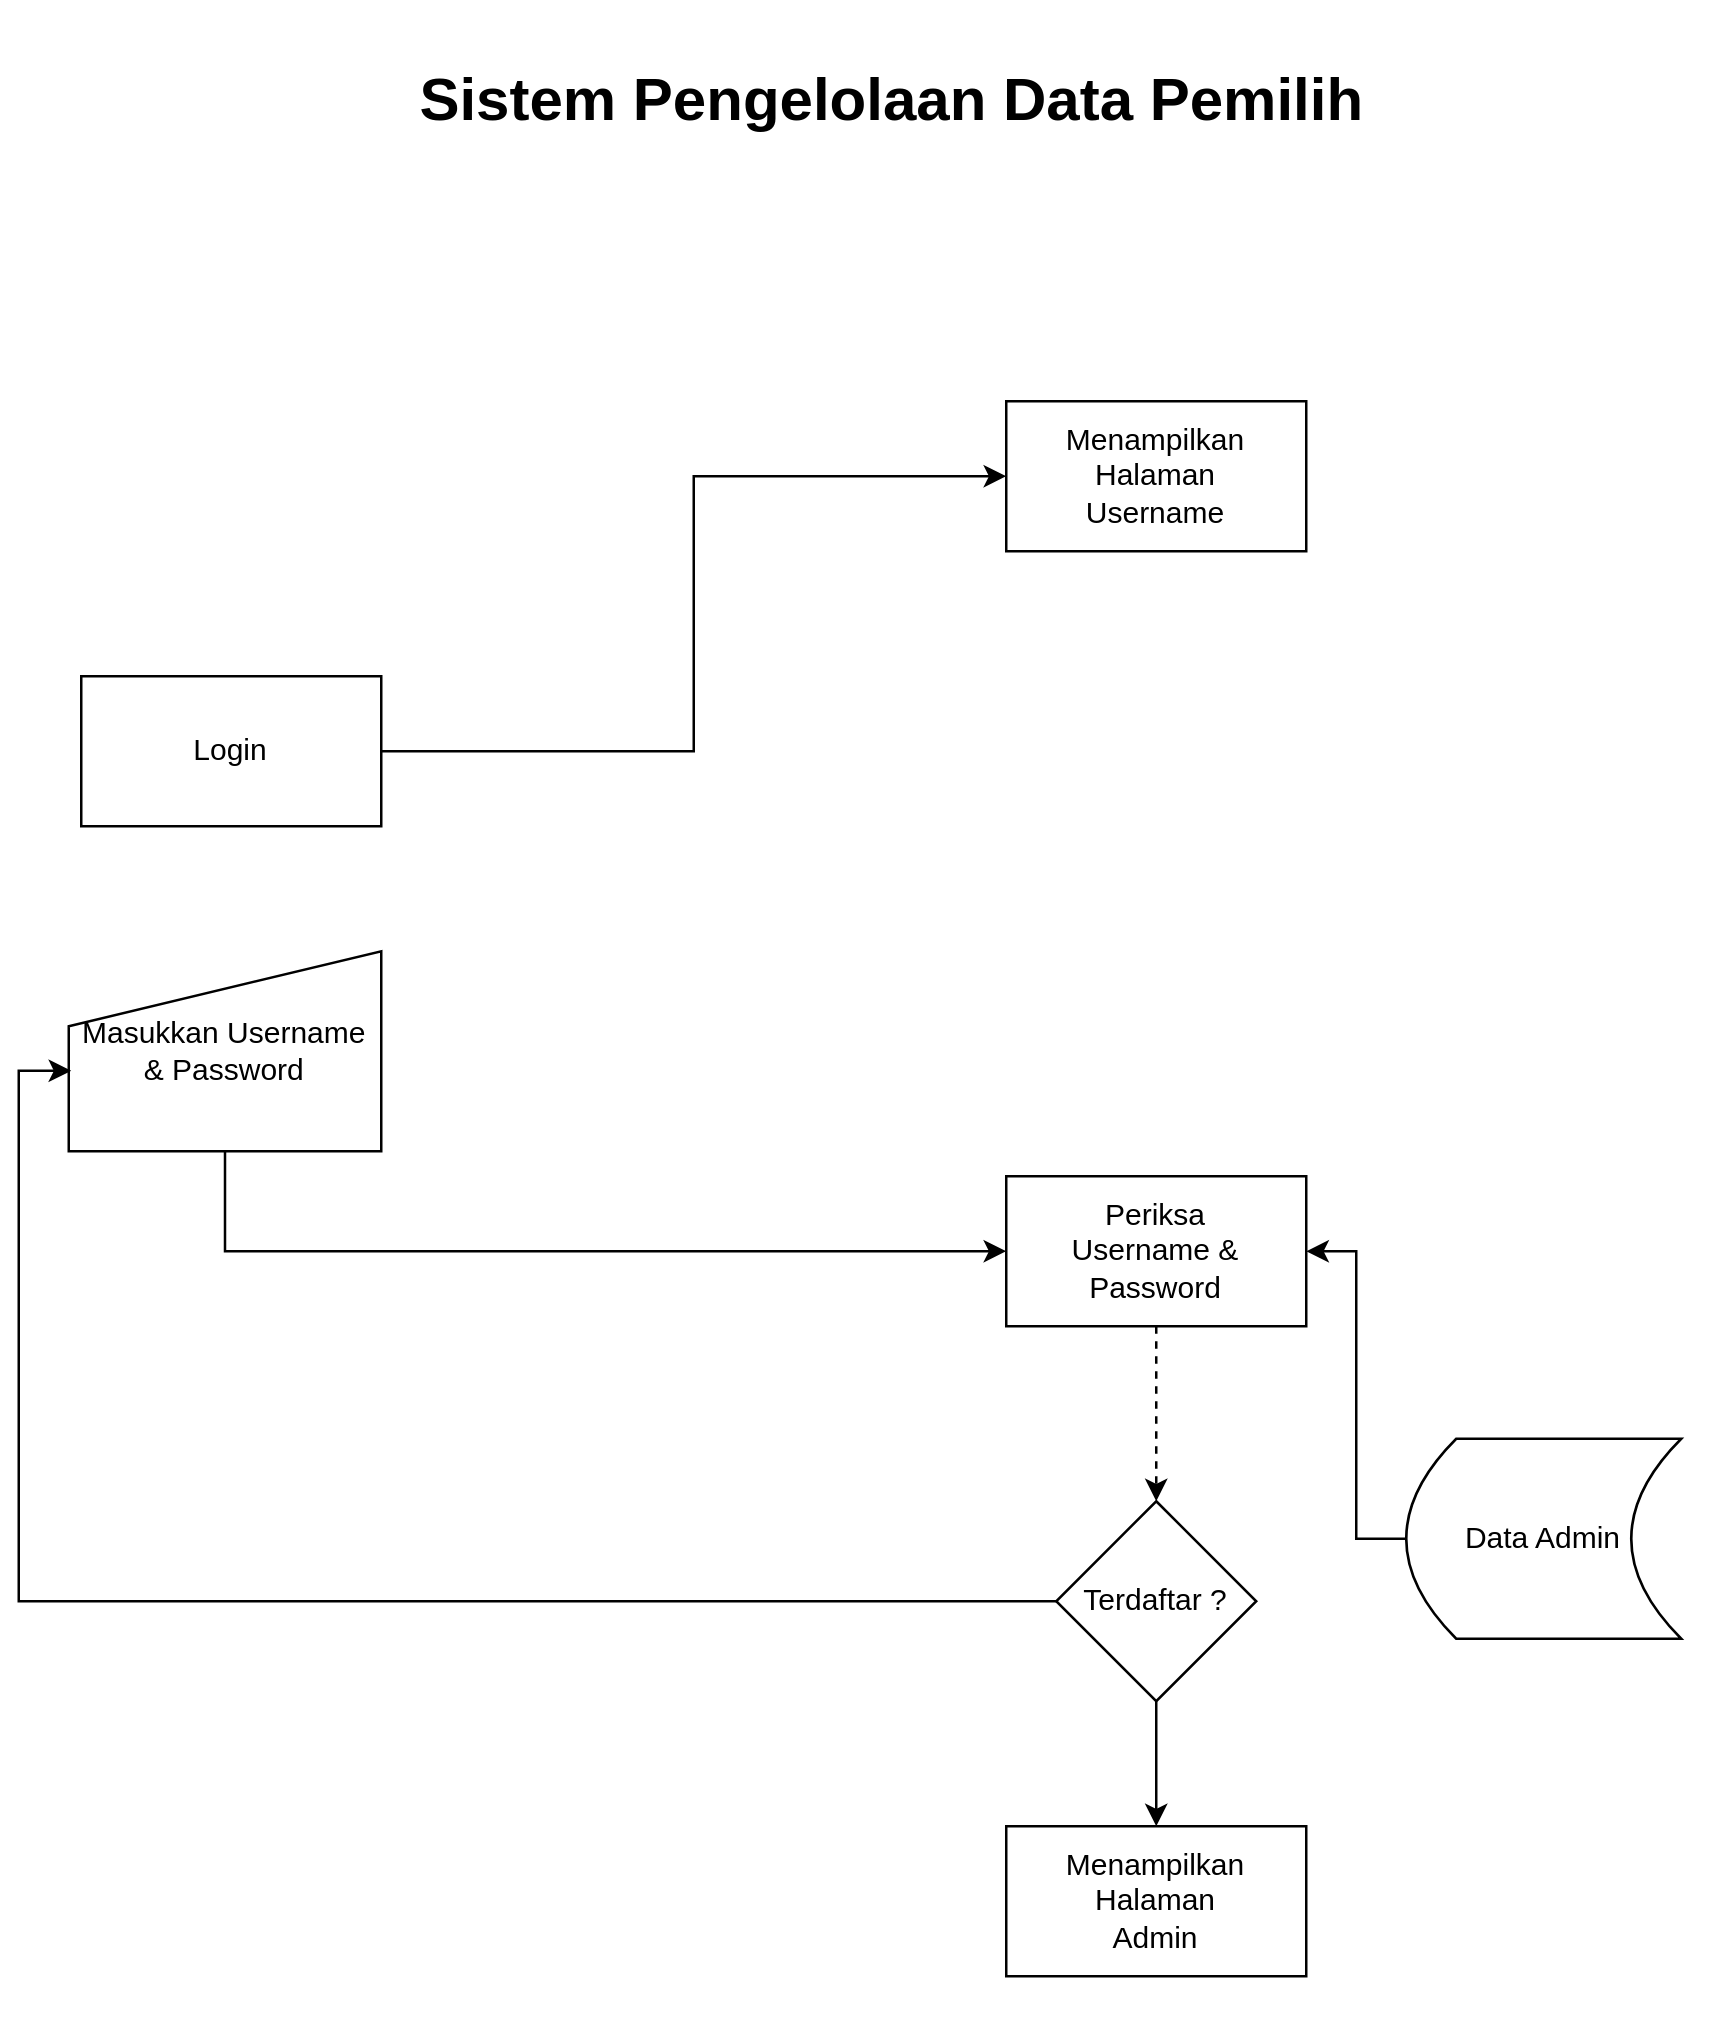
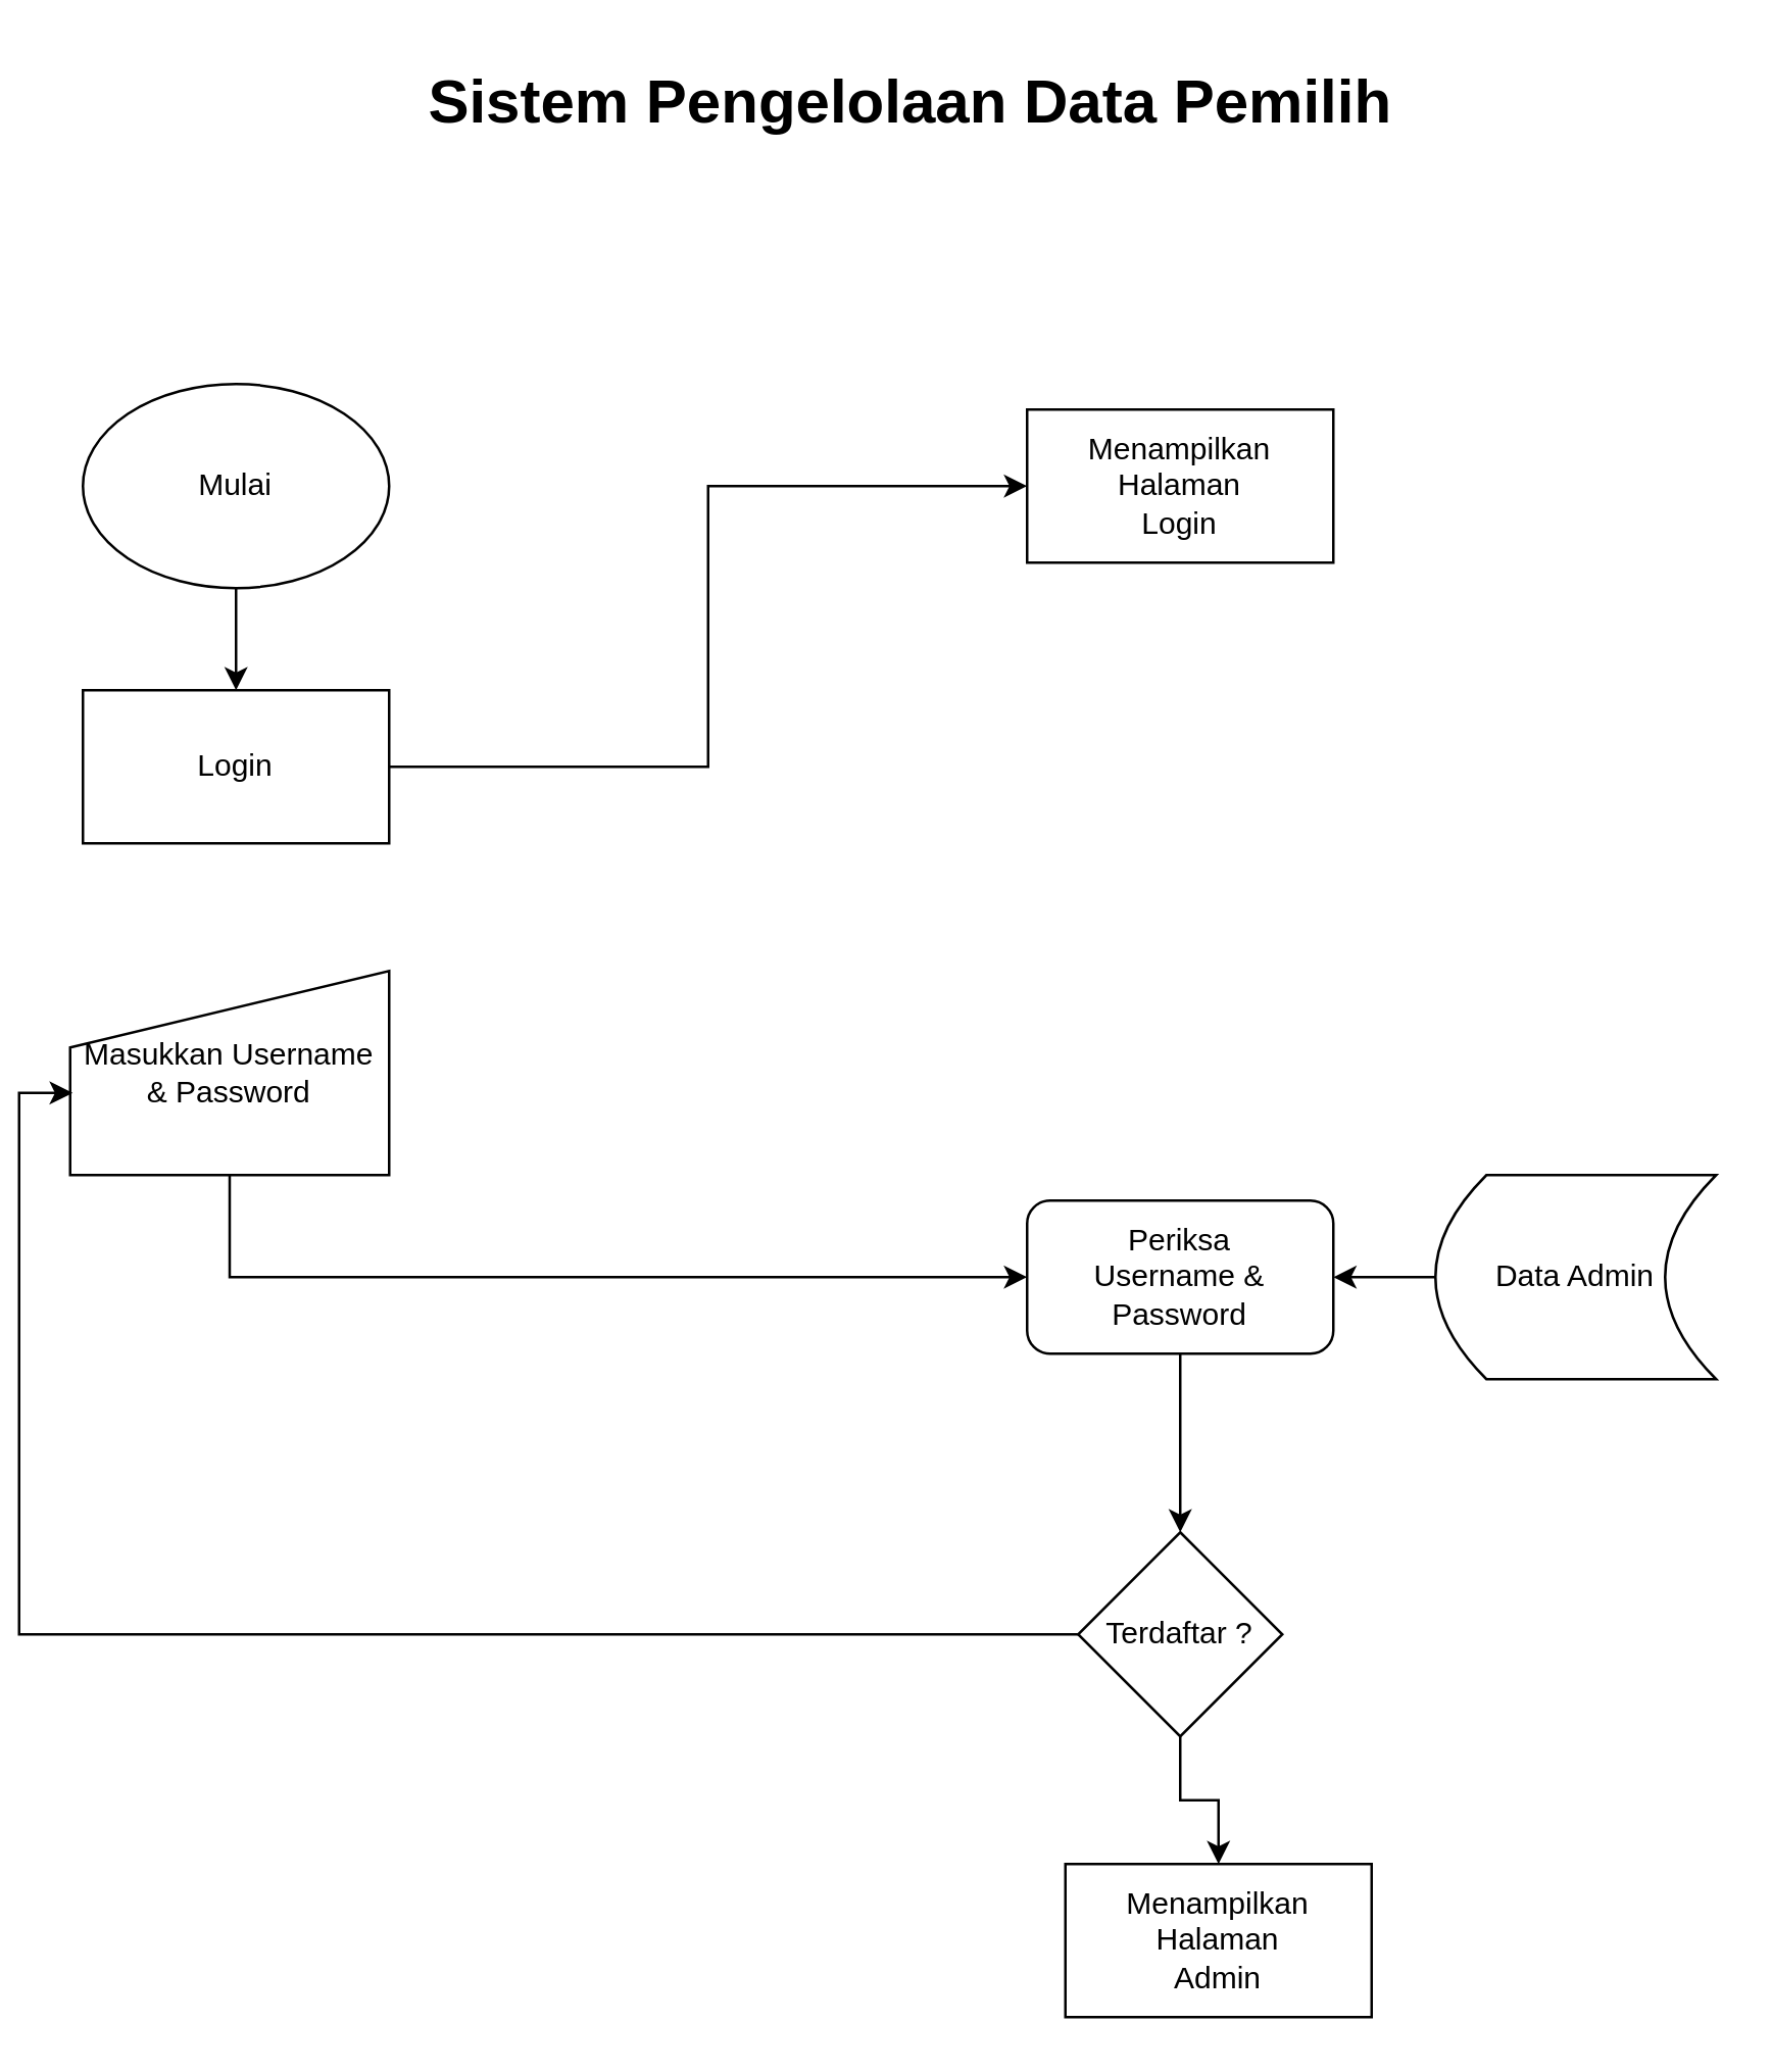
+ <mxCell id="4" value="Mulai" style="ellipse;whiteSpace=wrap;html=1;" vertex="1" parent="1"><mxGeometry x="25" y="150" width="120" height="80" as="geometry" /></mxCell>
- <mxCell id="7" value="Menampilkan&lt;div&gt;Halaman&lt;/div&gt;&lt;div&gt;Username&lt;/div&gt;" style="rounded=0;whiteSpace=wrap;html=1;" vertex="1" parent="1"><mxGeometry x="395" y="160" width="120" height="60" as="geometry" /></mxCell>
+ <mxCell id="7" value="Menampilkan&lt;div&gt;Halaman&lt;/div&gt;&lt;div&gt;Login&lt;/div&gt;" style="rounded=0;whiteSpace=wrap;html=1;" vertex="1" parent="1"><mxGeometry x="395" y="160" width="120" height="60" as="geometry" /></mxCell>
+ <mxCell id="3" style="edgeStyle=orthogonalEdgeStyle;rounded=0;orthogonalLoop=1;jettySize=auto;html=1;exitX=0.5;exitY=1;exitDx=0;exitDy=0;entryX=0.5;entryY=0;entryDx=0;entryDy=0;" edge="1" parent="1" source="4" target="6"><mxGeometry relative="1" as="geometry" /></mxCell>
- <mxCell id="11" value="Periksa&lt;div&gt;Username &amp;amp; Password&lt;/div&gt;" style="rounded=0;whiteSpace=wrap;html=1;" vertex="1" parent="1"><mxGeometry x="395" y="470" width="120" height="60" as="geometry" /></mxCell>
+ <mxCell id="11" value="Periksa&lt;div&gt;Username &amp;amp; Password&lt;/div&gt;" style="whiteSpace=wrap;html=1;rounded=1;" vertex="1" parent="1"><mxGeometry x="395" y="470" width="120" height="60" as="geometry" /></mxCell>
- <mxCell id="10" style="edgeStyle=orthogonalEdgeStyle;rounded=0;orthogonalLoop=1;jettySize=auto;html=1;exitX=0.5;exitY=1;exitDx=0;exitDy=0;entryX=0.5;entryY=0;entryDx=0;entryDy=0;dashed=1;" edge="1" parent="1" source="11" target="13"><mxGeometry relative="1" as="geometry" /></mxCell>
+ <mxCell id="10" style="edgeStyle=orthogonalEdgeStyle;rounded=0;orthogonalLoop=1;jettySize=auto;html=1;exitX=0.5;exitY=1;exitDx=0;exitDy=0;entryX=0.5;entryY=0;entryDx=0;entryDy=0;" edge="1" parent="1" source="11" target="13"><mxGeometry relative="1" as="geometry" /></mxCell>
- <mxCell id="15" value="Data Admin" style="shape=dataStorage;whiteSpace=wrap;html=1;fixedSize=1;" vertex="1" parent="1"><mxGeometry x="555" y="575" width="110" height="80" as="geometry" /></mxCell>
+ <mxCell id="15" value="Data Admin" style="shape=dataStorage;whiteSpace=wrap;html=1;fixedSize=1;" vertex="1" parent="1"><mxGeometry x="555" y="460" width="110" height="80" as="geometry" /></mxCell>
- <mxCell id="17" value="Menampilkan&lt;div&gt;Halaman&lt;/div&gt;&lt;div&gt;Admin&lt;/div&gt;" style="rounded=0;whiteSpace=wrap;html=1;" vertex="1" parent="1"><mxGeometry x="395" y="730" width="120" height="60" as="geometry" /></mxCell>
+ <mxCell id="17" value="Menampilkan&lt;div&gt;Halaman&lt;/div&gt;&lt;div&gt;Admin&lt;/div&gt;" style="rounded=0;whiteSpace=wrap;html=1;" vertex="1" parent="1"><mxGeometry x="410" y="730" width="120" height="60" as="geometry" /></mxCell>
